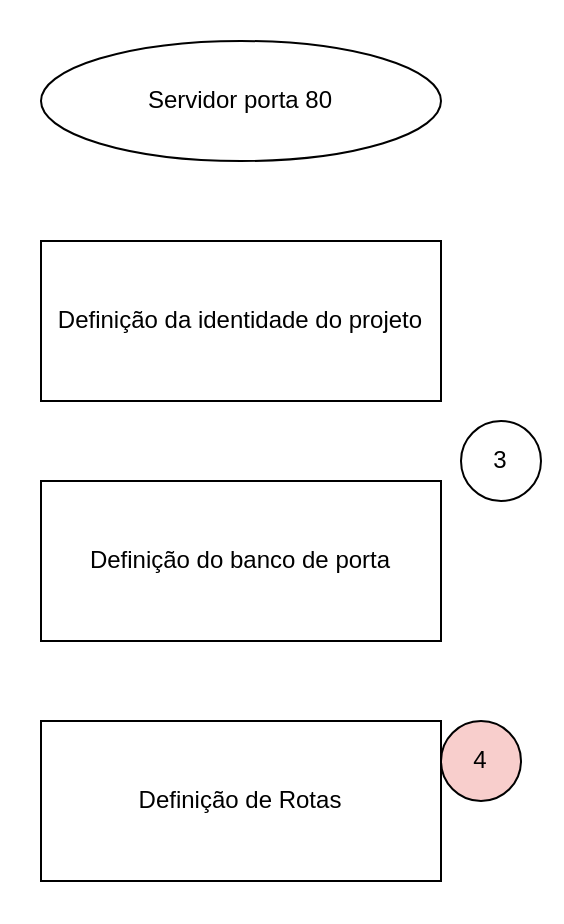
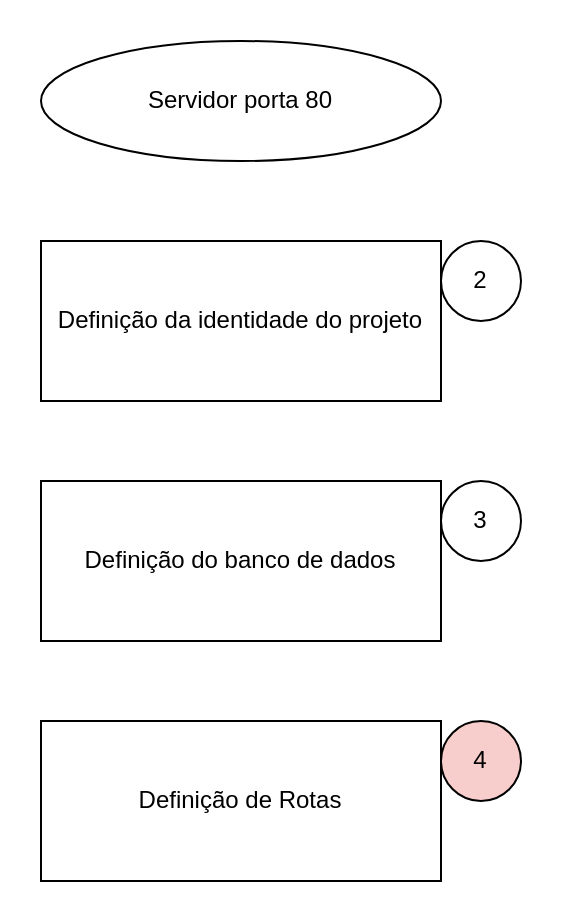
+ <mxCell id="4" value="2" style="ellipse;whiteSpace=wrap;html=1;aspect=fixed;" vertex="1" parent="1"><mxGeometry x="220" y="120" width="40" height="40" as="geometry" /></mxCell>
- <mxCell id="6" value="3" style="ellipse;whiteSpace=wrap;html=1;aspect=fixed;" vertex="1" parent="1"><mxGeometry x="230" y="210" width="40" height="40" as="geometry" /></mxCell>
+ <mxCell id="6" value="3" style="ellipse;whiteSpace=wrap;html=1;aspect=fixed;" vertex="1" parent="1"><mxGeometry x="220" y="240" width="40" height="40" as="geometry" /></mxCell>
- <mxCell id="5" value="Definição do banco de porta" style="whiteSpace=wrap;html=1;align=center;" vertex="1" parent="1"><mxGeometry x="20" y="240" width="200" height="80" as="geometry" /></mxCell>
+ <mxCell id="5" value="Definição do banco de dados" style="whiteSpace=wrap;html=1;align=center;" vertex="1" parent="1"><mxGeometry x="20" y="240" width="200" height="80" as="geometry" /></mxCell>
